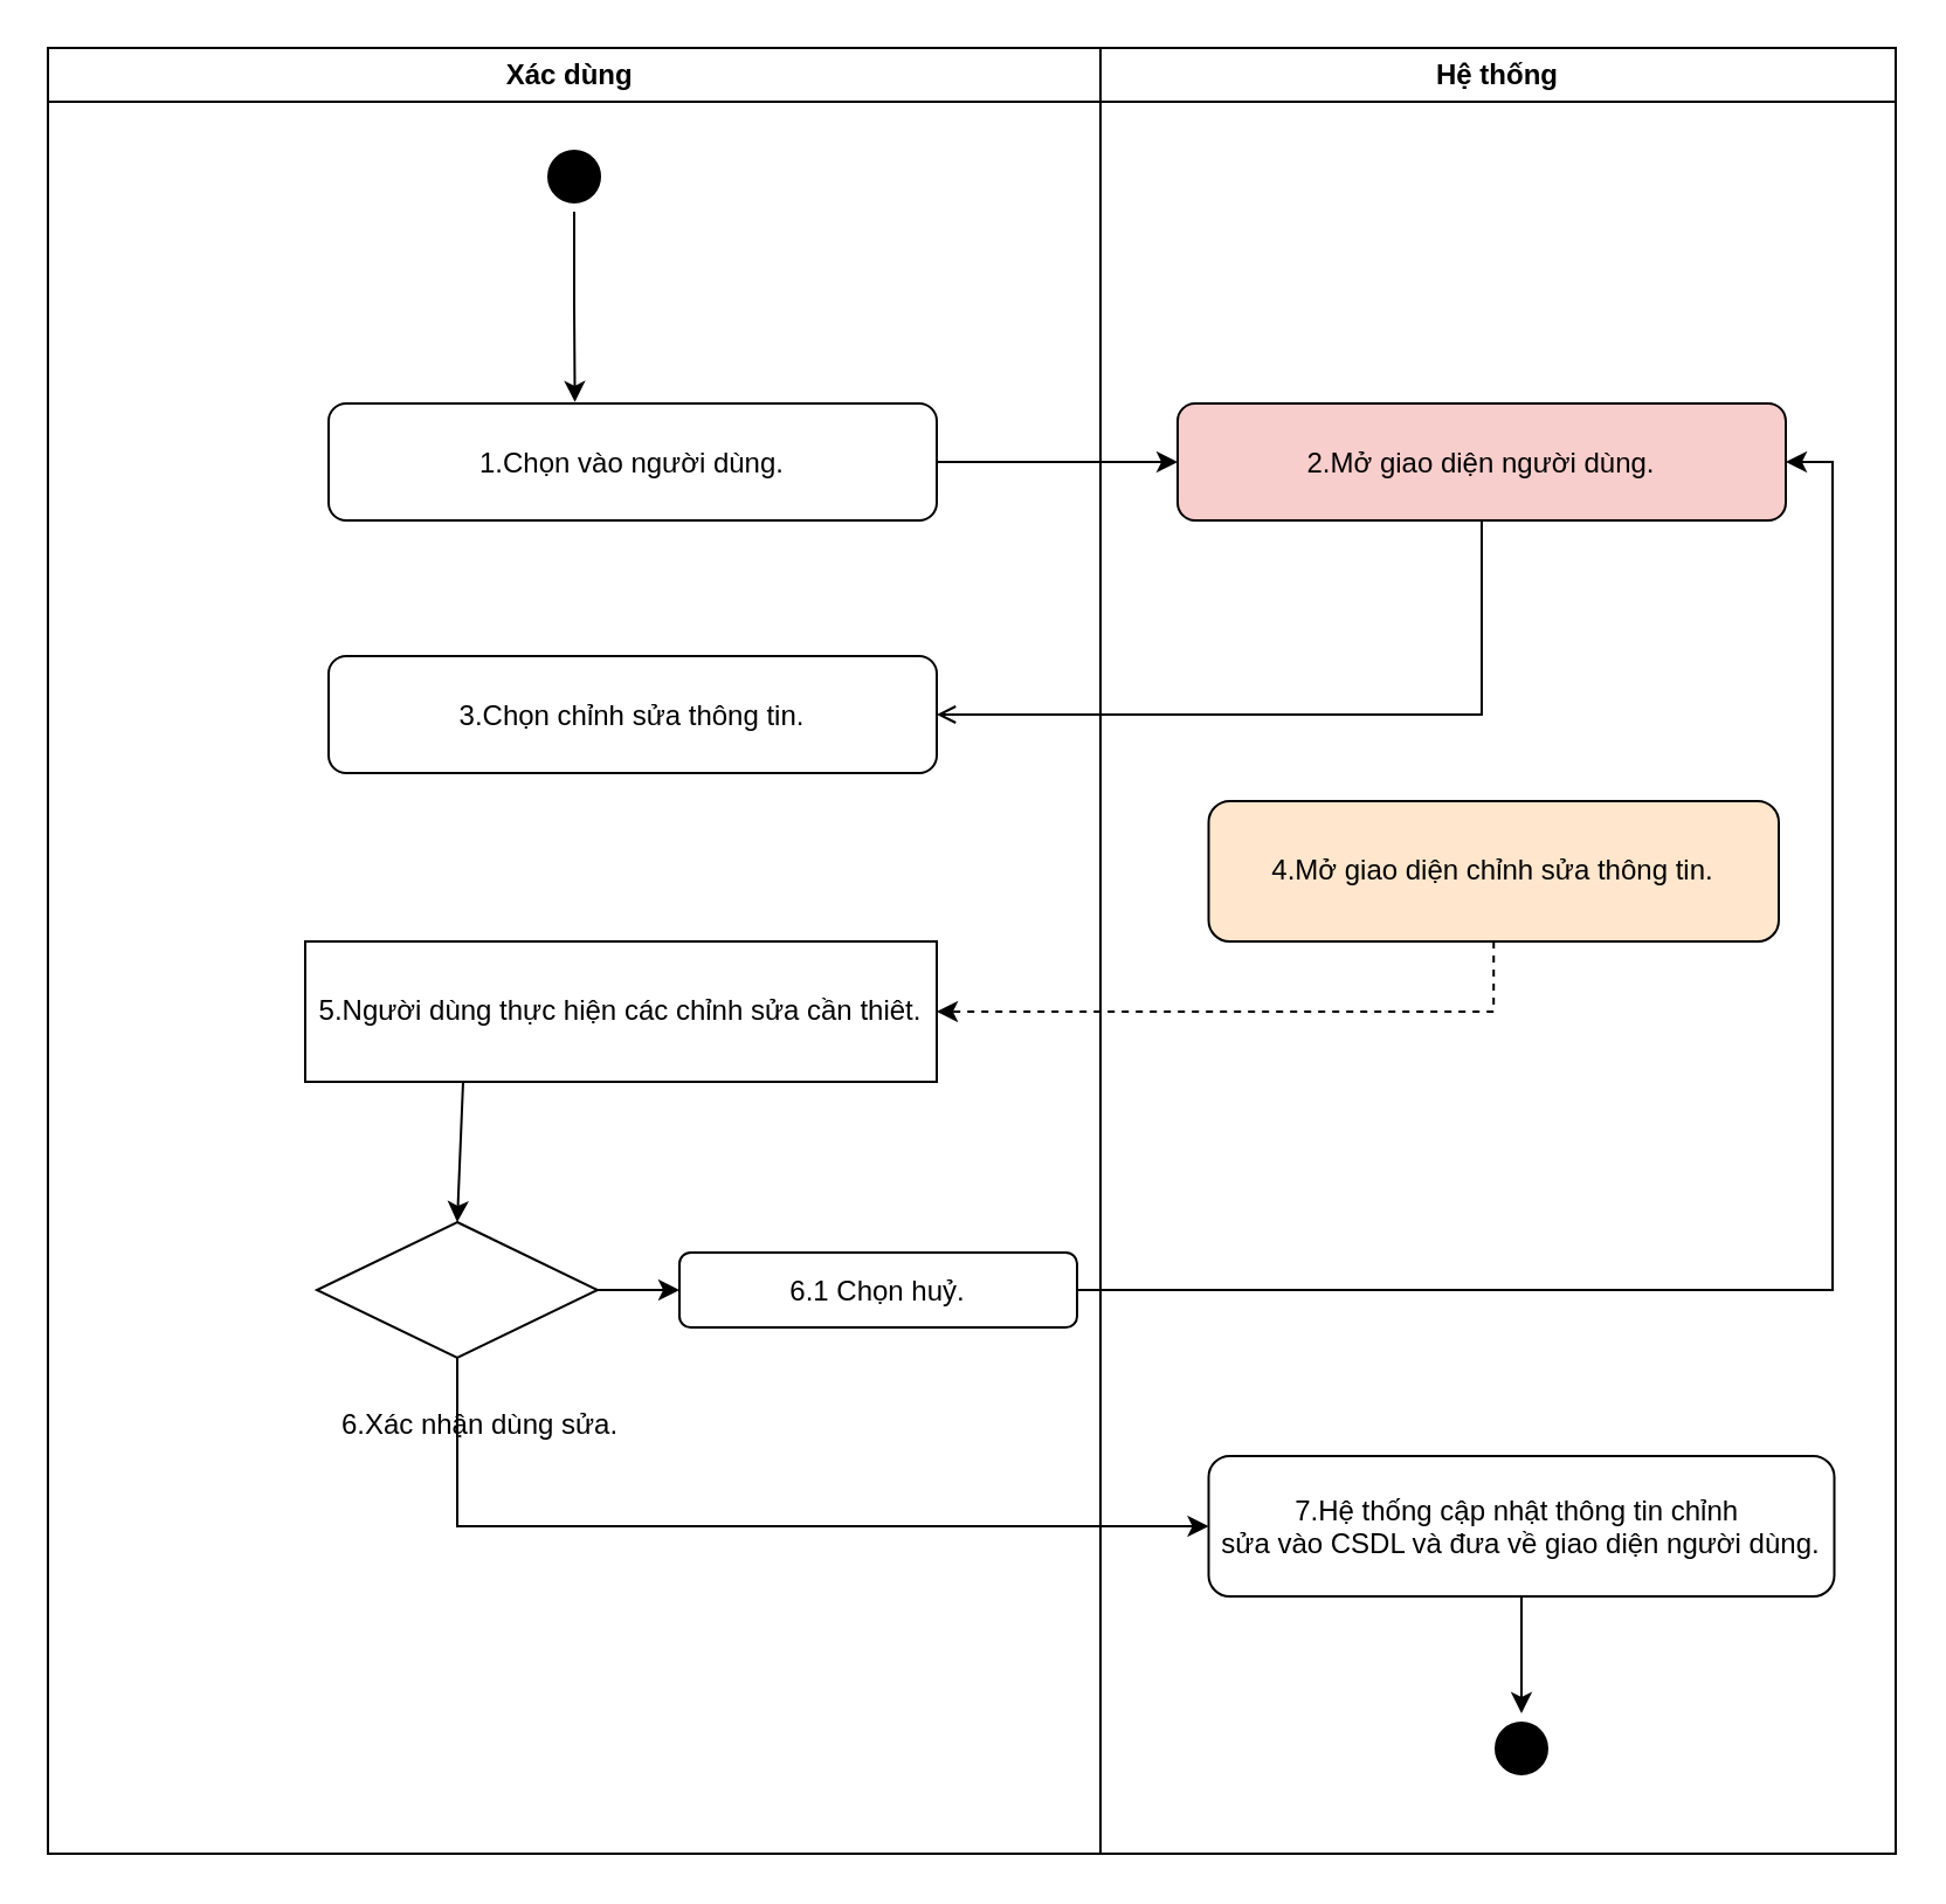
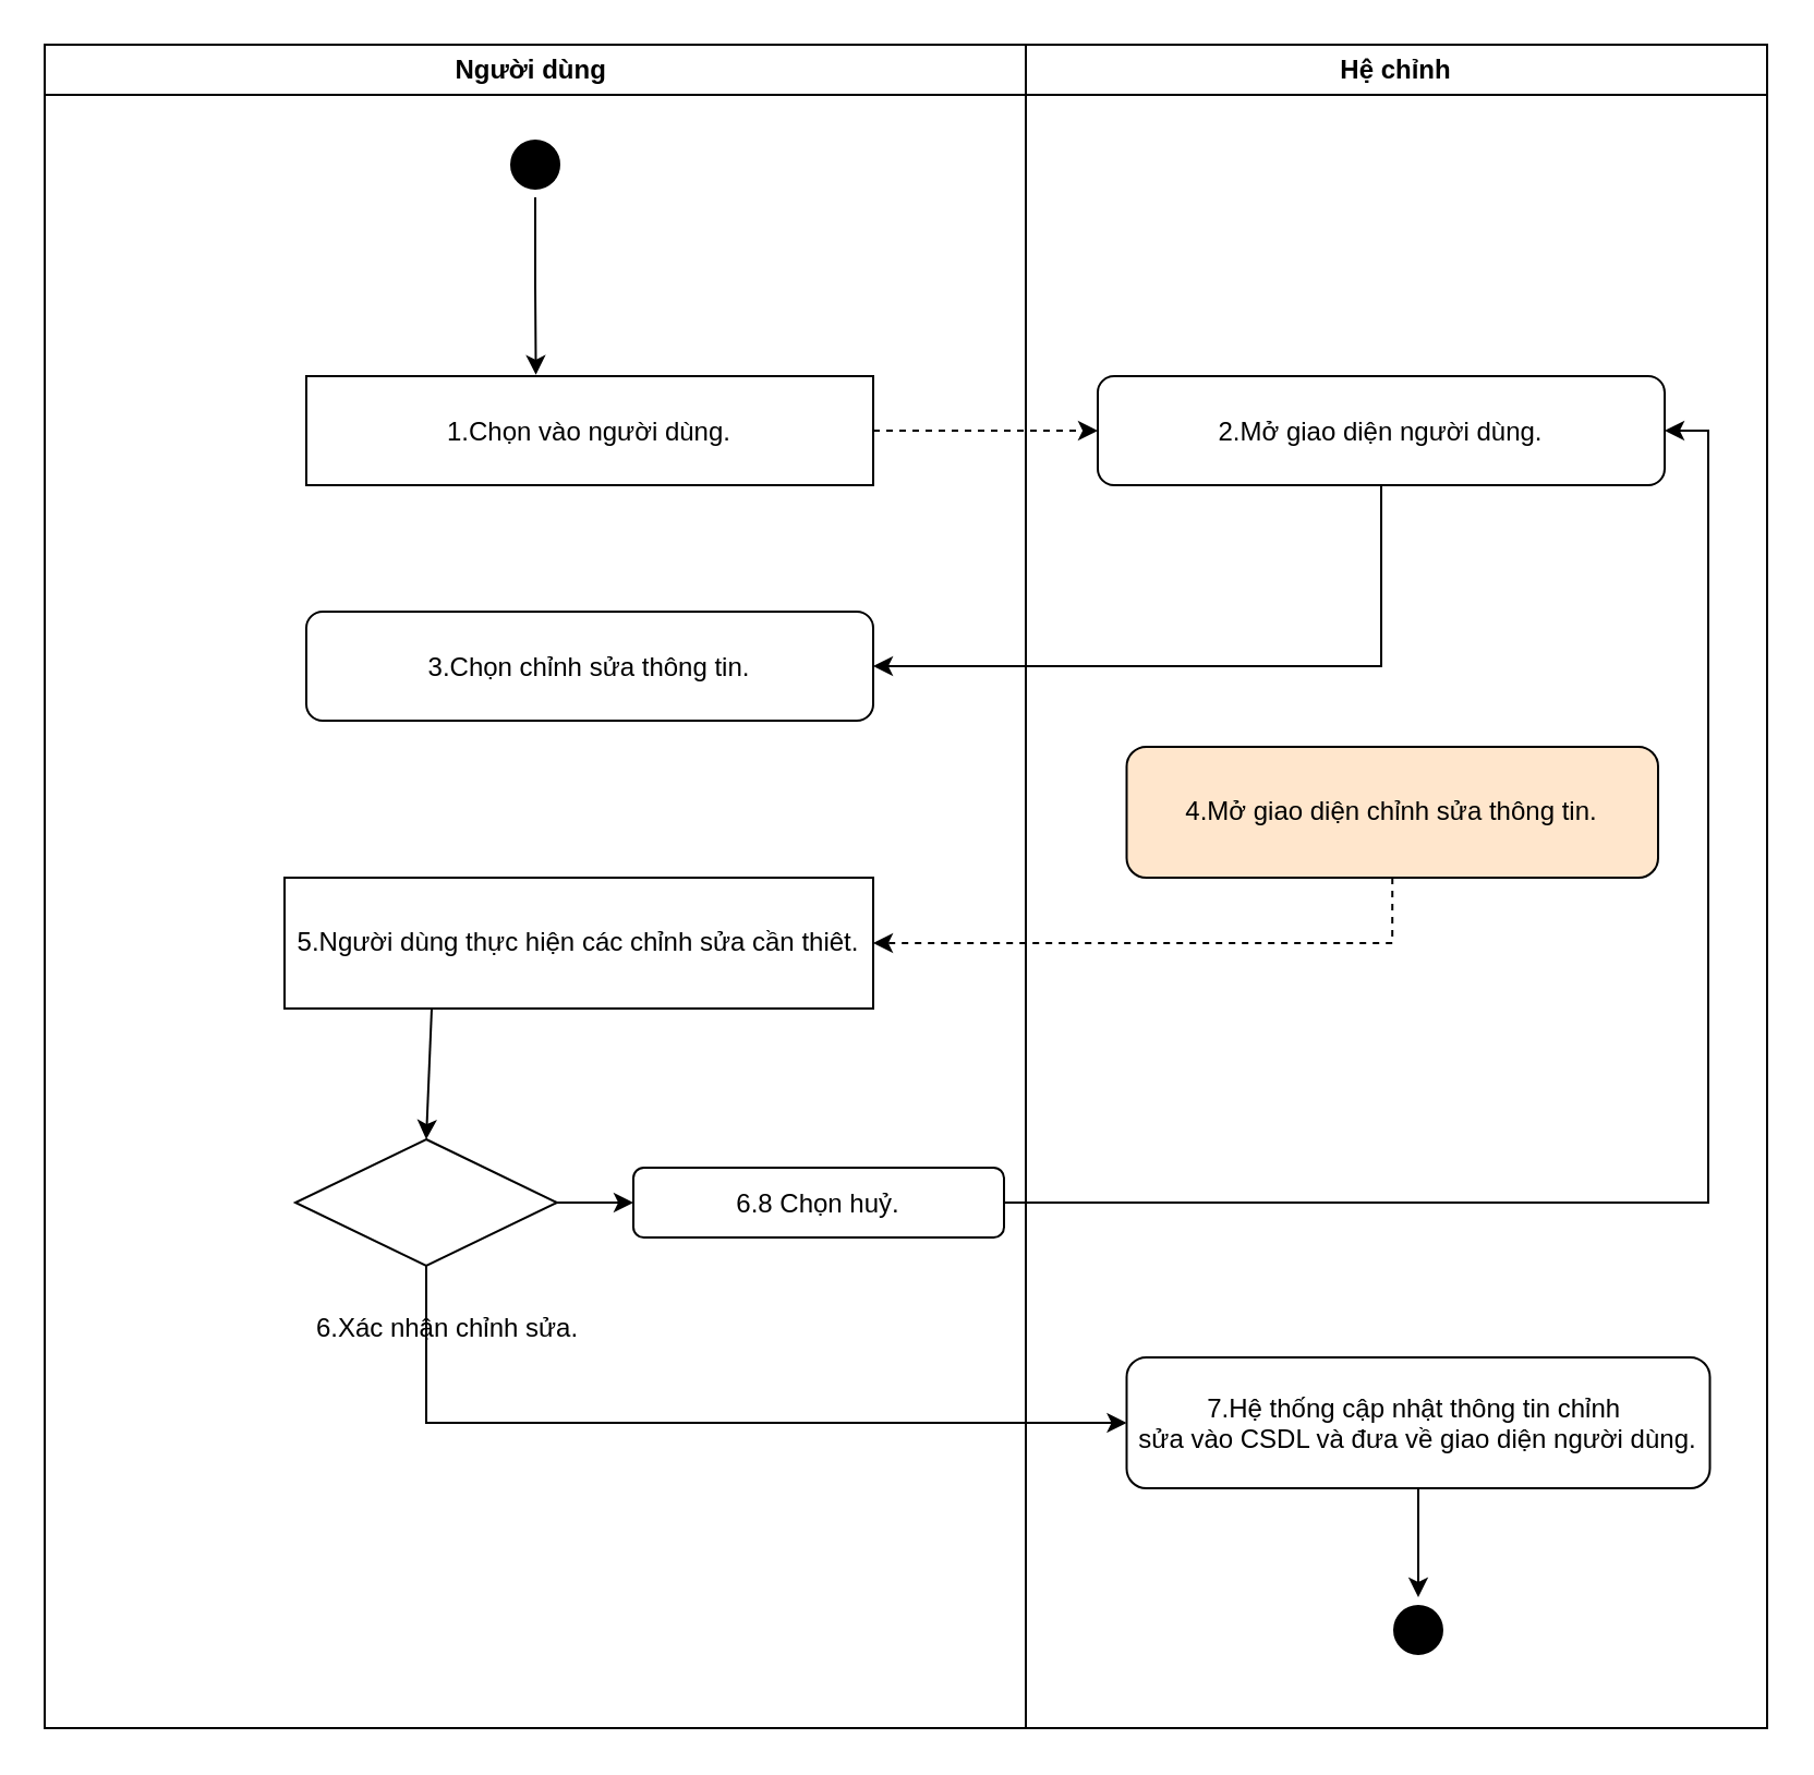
- <mxCell id="2" value="Xác dùng " style="swimlane;whiteSpace=wrap" parent="1" vertex="1"><mxGeometry x="20" y="20" width="450" height="772" as="geometry" /></mxCell>
+ <mxCell id="2" value="Người dùng " style="swimlane;whiteSpace=wrap" parent="1" vertex="1"><mxGeometry x="20" y="20" width="450" height="772" as="geometry" /></mxCell>
- <mxCell id="13" value="Hệ thống" style="swimlane;whiteSpace=wrap" parent="1" vertex="1"><mxGeometry x="470" y="20" width="340" height="772" as="geometry" /></mxCell>
+ <mxCell id="13" value="Hệ chỉnh" style="swimlane;whiteSpace=wrap" parent="1" vertex="1"><mxGeometry x="470" y="20" width="340" height="772" as="geometry" /></mxCell>
- <mxCell id="5" value="1.Chọn vào người dùng." style="rounded=1;" parent="2" vertex="1"><mxGeometry x="120" y="152" width="260" height="50" as="geometry" /></mxCell>
+ <mxCell id="5" value="1.Chọn vào người dùng." style="rounded=0;" parent="2" vertex="1"><mxGeometry x="120" y="152" width="260" height="50" as="geometry" /></mxCell>
- <mxCell id="19" style="edgeStyle=orthogonalEdgeStyle;rounded=0;orthogonalLoop=1;jettySize=auto;html=1;exitX=1;exitY=0.5;exitDx=0;exitDy=0;entryX=0;entryY=0.5;entryDx=0;entryDy=0;" parent="1" source="5" target="15" edge="1"><mxGeometry relative="1" as="geometry" /></mxCell>
+ <mxCell id="19" style="edgeStyle=orthogonalEdgeStyle;rounded=0;orthogonalLoop=1;jettySize=auto;html=1;exitX=1;exitY=0.5;exitDx=0;exitDy=0;entryX=0;entryY=0.5;entryDx=0;entryDy=0;dashed=1;" parent="1" source="5" target="15" edge="1"><mxGeometry relative="1" as="geometry" /></mxCell>
- <mxCell id="15" value="2.Mở giao diện người dùng." style="rounded=1;fillColor=#f8cecc;" parent="13" vertex="1"><mxGeometry x="33" y="152" width="260" height="50" as="geometry" /></mxCell>
+ <mxCell id="15" value="2.Mở giao diện người dùng." style="rounded=1;" parent="13" vertex="1"><mxGeometry x="33" y="152" width="260" height="50" as="geometry" /></mxCell>
- <mxCell id="20" style="edgeStyle=orthogonalEdgeStyle;rounded=0;orthogonalLoop=1;jettySize=auto;html=1;exitX=0.5;exitY=1;exitDx=0;exitDy=0;entryX=1;entryY=0.5;entryDx=0;entryDy=0;endArrow=open;" parent="1" source="15" target="4" edge="1"><mxGeometry relative="1" as="geometry" /></mxCell>
+ <mxCell id="20" style="edgeStyle=orthogonalEdgeStyle;rounded=0;orthogonalLoop=1;jettySize=auto;html=1;exitX=0.5;exitY=1;exitDx=0;exitDy=0;entryX=1;entryY=0.5;entryDx=0;entryDy=0;" parent="1" source="15" target="4" edge="1"><mxGeometry relative="1" as="geometry" /></mxCell>
- <mxCell id="10" value="6.1 Chọn huỷ." style="rounded=1;" parent="2" vertex="1"><mxGeometry x="270" y="515" width="170" height="32" as="geometry" /></mxCell>
+ <mxCell id="10" value="6.8 Chọn huỷ." style="rounded=1;" parent="2" vertex="1"><mxGeometry x="270" y="515" width="170" height="32" as="geometry" /></mxCell>
- <mxCell id="7" value="6.Xác nhận dùng sửa." style="text;html=1;align=center;verticalAlign=middle;whiteSpace=wrap;rounded=0;" parent="2" vertex="1"><mxGeometry x="120" y="572" width="130" height="33" as="geometry" /></mxCell>
+ <mxCell id="7" value="6.Xác nhận chỉnh sửa." style="text;html=1;align=center;verticalAlign=middle;whiteSpace=wrap;rounded=0;" parent="2" vertex="1"><mxGeometry x="120" y="572" width="130" height="33" as="geometry" /></mxCell>
